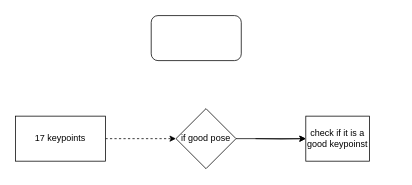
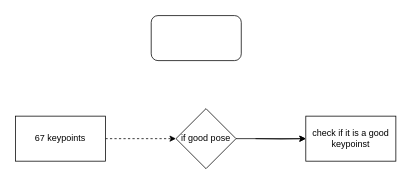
- <mxCell id="3" value="17 keypoints" style="rounded=0;whiteSpace=wrap;html=1;" vertex="1" parent="1"><mxGeometry x="20" y="154" width="120" height="60" as="geometry" /></mxCell>
+ <mxCell id="3" value="67 keypoints" style="rounded=0;whiteSpace=wrap;html=1;" vertex="1" parent="1"><mxGeometry x="20" y="154" width="120" height="60" as="geometry" /></mxCell>
- <mxCell id="5" value="check if it is a good keypoinst" style="rounded=0;whiteSpace=wrap;html=1;" vertex="1" parent="1"><mxGeometry x="407" y="154" width="85" height="60" as="geometry" /></mxCell>
+ <mxCell id="5" value="check if it is a good keypoinst" style="rounded=0;whiteSpace=wrap;html=1;" vertex="1" parent="1"><mxGeometry x="407" y="154" width="120" height="60" as="geometry" /></mxCell>
